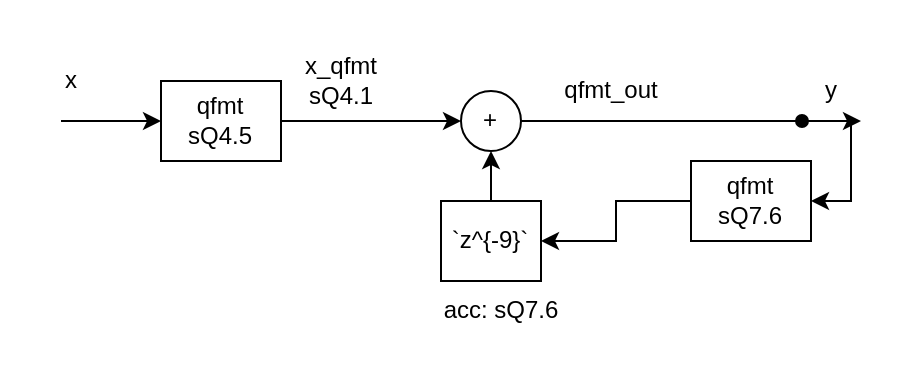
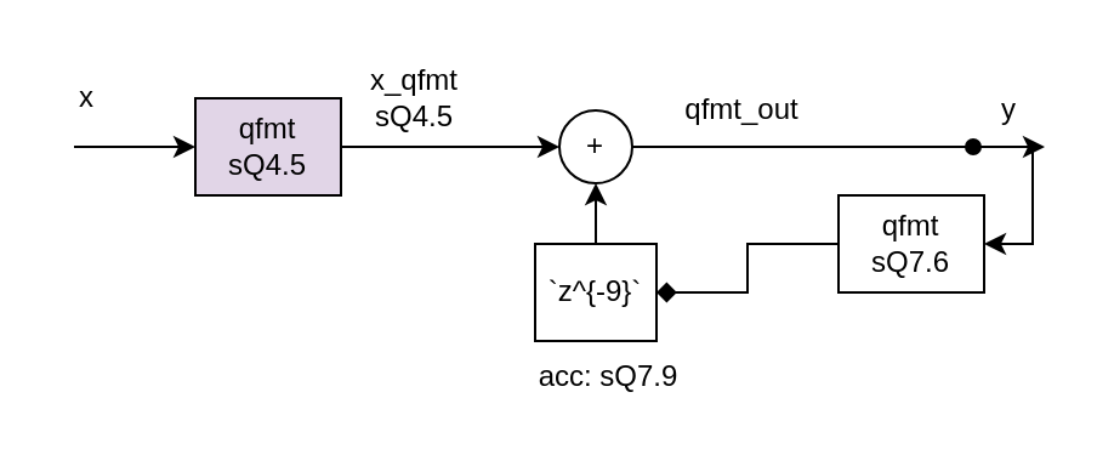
- <mxCell id="13" value="x_qfmt&lt;br&gt;sQ4.1" style="text;html=1;align=center;verticalAlign=middle;resizable=0;points=[];autosize=1;strokeColor=none;fillColor=none;" parent="1" vertex="1"><mxGeometry x="140" y="20" width="60" height="40" as="geometry" /></mxCell>
+ <mxCell id="13" value="x_qfmt&lt;br&gt;sQ4.5" style="text;html=1;align=center;verticalAlign=middle;resizable=0;points=[];autosize=1;strokeColor=none;fillColor=none;" parent="1" vertex="1"><mxGeometry x="140" y="20" width="60" height="40" as="geometry" /></mxCell>
- <mxCell id="4" value="qfmt&lt;br&gt;sQ4.5" style="rounded=0;whiteSpace=wrap;html=1;" parent="1" vertex="1"><mxGeometry x="80" y="40" width="60" height="40" as="geometry" /></mxCell>
+ <mxCell id="4" value="qfmt&lt;br&gt;sQ4.5" style="rounded=0;whiteSpace=wrap;html=1;fillColor=#e1d5e7;" parent="1" vertex="1"><mxGeometry x="80" y="40" width="60" height="40" as="geometry" /></mxCell>
- <mxCell id="15" style="edgeStyle=orthogonalEdgeStyle;rounded=0;orthogonalLoop=1;jettySize=auto;html=1;exitX=0;exitY=0.5;exitDx=0;exitDy=0;entryX=1;entryY=0.5;entryDx=0;entryDy=0;" parent="1" source="16" target="7" edge="1"><mxGeometry relative="1" as="geometry" /></mxCell>
+ <mxCell id="15" style="edgeStyle=orthogonalEdgeStyle;rounded=0;orthogonalLoop=1;jettySize=auto;html=1;exitX=0;exitY=0.5;exitDx=0;exitDy=0;entryX=1;entryY=0.5;entryDx=0;entryDy=0;endArrow=diamond;" parent="1" source="16" target="7" edge="1"><mxGeometry relative="1" as="geometry" /></mxCell>
- <mxCell id="10" value="acc:&amp;nbsp;sQ7.6" style="text;html=1;align=center;verticalAlign=middle;resizable=0;points=[];autosize=1;strokeColor=none;fillColor=none;" parent="1" vertex="1"><mxGeometry x="210" y="140" width="80" height="30" as="geometry" /></mxCell>
+ <mxCell id="10" value="acc:&amp;nbsp;sQ7.9" style="text;html=1;align=center;verticalAlign=middle;resizable=0;points=[];autosize=1;strokeColor=none;fillColor=none;" parent="1" vertex="1"><mxGeometry x="210" y="140" width="80" height="30" as="geometry" /></mxCell>
